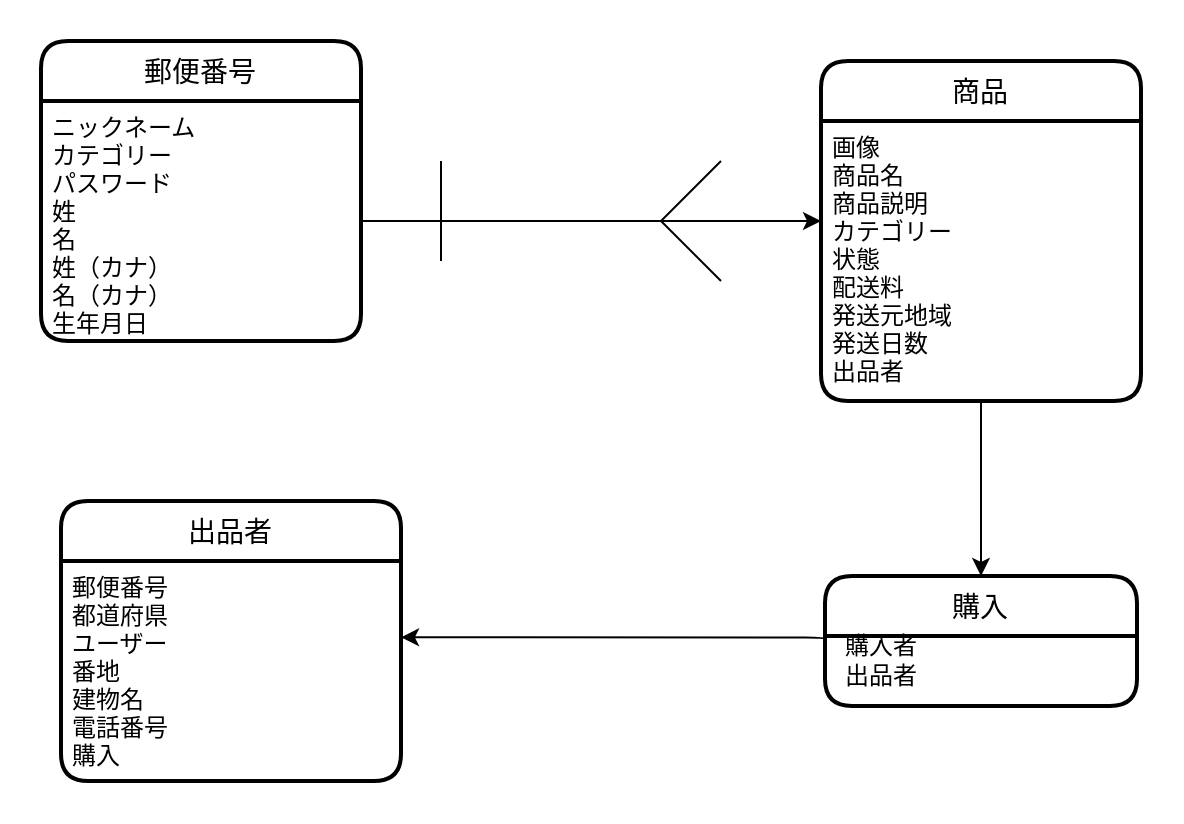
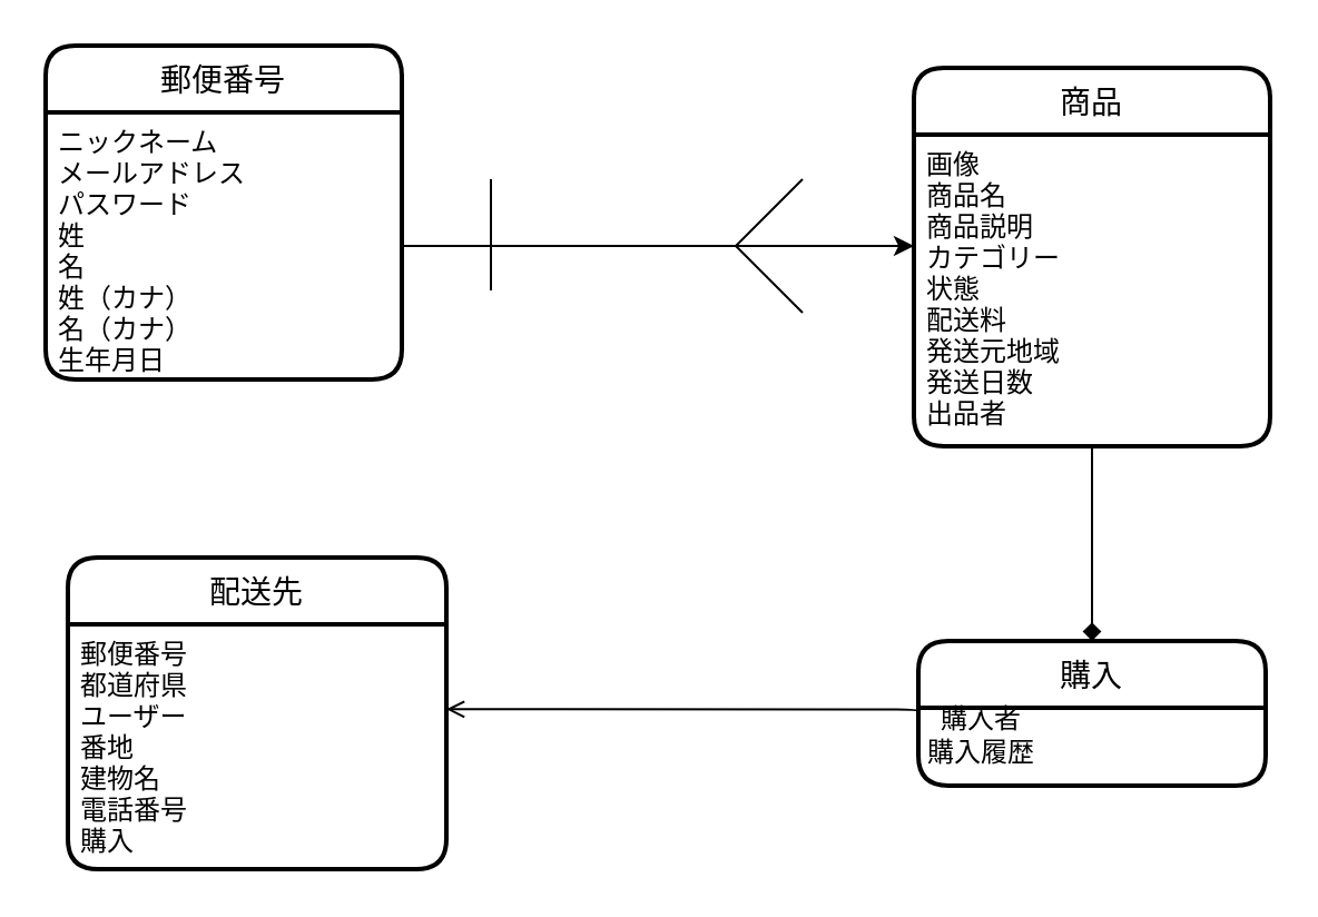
- <mxCell id="3" value="ニックネーム&#10;カテゴリー&#10;パスワード&#10;姓&#10;名&#10;姓（カナ）&#10;名（カナ）&#10;生年月日&#10;" style="align=left;strokeColor=none;fillColor=none;spacingLeft=4;fontSize=12;verticalAlign=top;resizable=0;rotatable=0;part=1;" parent="2" vertex="1"><mxGeometry y="30" width="160" height="120" as="geometry" /></mxCell>
+ <mxCell id="3" value="ニックネーム&#10;メールアドレス&#10;パスワード&#10;姓&#10;名&#10;姓（カナ）&#10;名（カナ）&#10;生年月日&#10;" style="align=left;strokeColor=none;fillColor=none;spacingLeft=4;fontSize=12;verticalAlign=top;resizable=0;rotatable=0;part=1;" parent="2" vertex="1"><mxGeometry y="30" width="160" height="120" as="geometry" /></mxCell>
- <mxCell id="9" value="出品者" style="swimlane;childLayout=stackLayout;horizontal=1;startSize=30;horizontalStack=0;rounded=1;fontSize=14;fontStyle=0;strokeWidth=2;resizeParent=0;resizeLast=1;shadow=0;dashed=0;align=center;" parent="1" vertex="1"><mxGeometry x="30" y="250" width="170" height="140" as="geometry" /></mxCell>
+ <mxCell id="9" value="配送先" style="swimlane;childLayout=stackLayout;horizontal=1;startSize=30;horizontalStack=0;rounded=1;fontSize=14;fontStyle=0;strokeWidth=2;resizeParent=0;resizeLast=1;shadow=0;dashed=0;align=center;" parent="1" vertex="1"><mxGeometry x="30" y="250" width="170" height="140" as="geometry" /></mxCell>
- <mxCell id="12" style="edgeStyle=orthogonalEdgeStyle;rounded=0;orthogonalLoop=1;jettySize=auto;html=1;entryX=0.5;entryY=0;entryDx=0;entryDy=0;" parent="1" source="5" target="8" edge="1"><mxGeometry relative="1" as="geometry" /></mxCell>
+ <mxCell id="12" style="edgeStyle=orthogonalEdgeStyle;rounded=0;orthogonalLoop=1;jettySize=auto;html=1;entryX=0.5;entryY=0;entryDx=0;entryDy=0;endArrow=diamond;" parent="1" source="5" target="8" edge="1"><mxGeometry relative="1" as="geometry" /></mxCell>
- <mxCell id="7" style="edgeStyle=orthogonalEdgeStyle;curved=0;rounded=1;sketch=0;orthogonalLoop=1;jettySize=auto;html=1;exitX=0;exitY=0.5;exitDx=0;exitDy=0;entryX=1;entryY=0.347;entryDx=0;entryDy=0;entryPerimeter=0;" parent="1" source="8" target="10" edge="1"><mxGeometry relative="1" as="geometry"><Array as="points"><mxPoint x="412" y="318" /></Array></mxGeometry></mxCell>
+ <mxCell id="7" style="edgeStyle=orthogonalEdgeStyle;curved=0;rounded=1;sketch=0;orthogonalLoop=1;jettySize=auto;html=1;exitX=0;exitY=0.5;exitDx=0;exitDy=0;entryX=1;entryY=0.347;entryDx=0;entryDy=0;entryPerimeter=0;endArrow=open;" parent="1" source="8" target="10" edge="1"><mxGeometry relative="1" as="geometry"><Array as="points"><mxPoint x="412" y="318" /></Array></mxGeometry></mxCell>
- <mxCell id="15" value="購入者&lt;br&gt;出品者" style="text;html=1;align=center;verticalAlign=middle;resizable=0;points=[];autosize=1;" parent="1" vertex="1"><mxGeometry x="410" y="315" width="60" height="30" as="geometry" /></mxCell>
+ <mxCell id="15" value="購入者&lt;br&gt;購入履歴" style="text;html=1;align=center;verticalAlign=middle;resizable=0;points=[];autosize=1;" parent="1" vertex="1"><mxGeometry x="410" y="315" width="60" height="30" as="geometry" /></mxCell>
